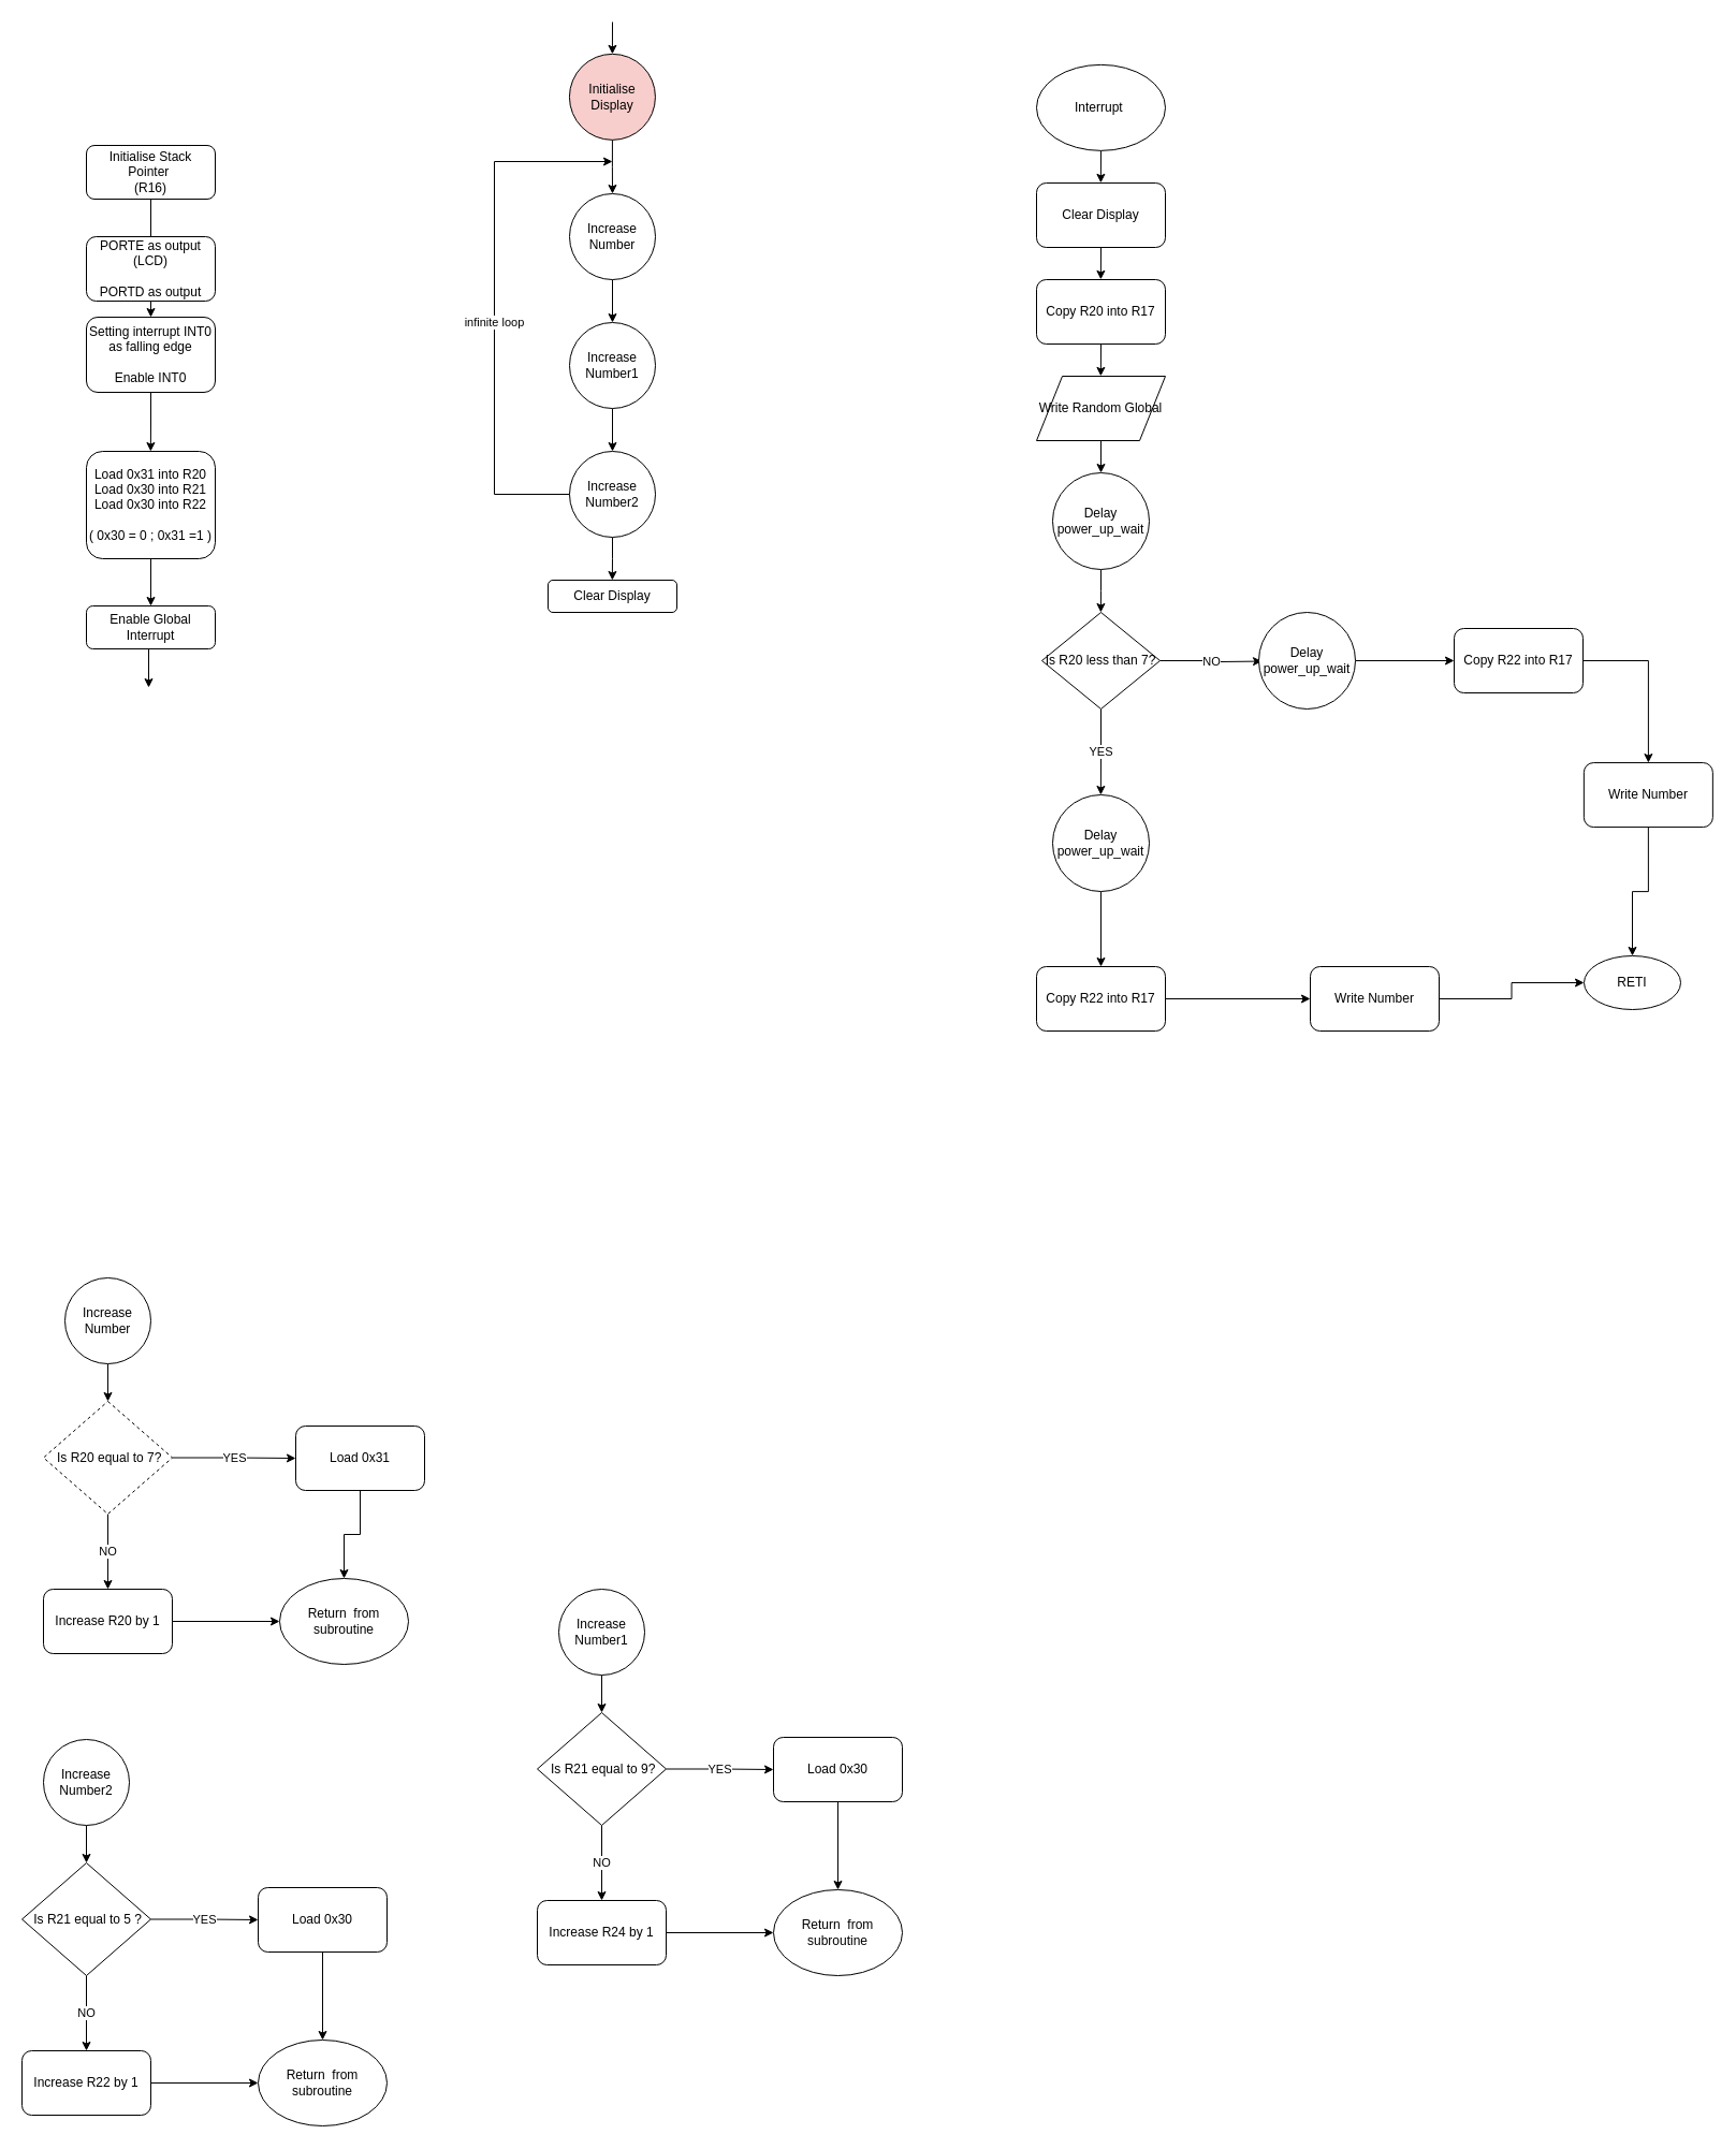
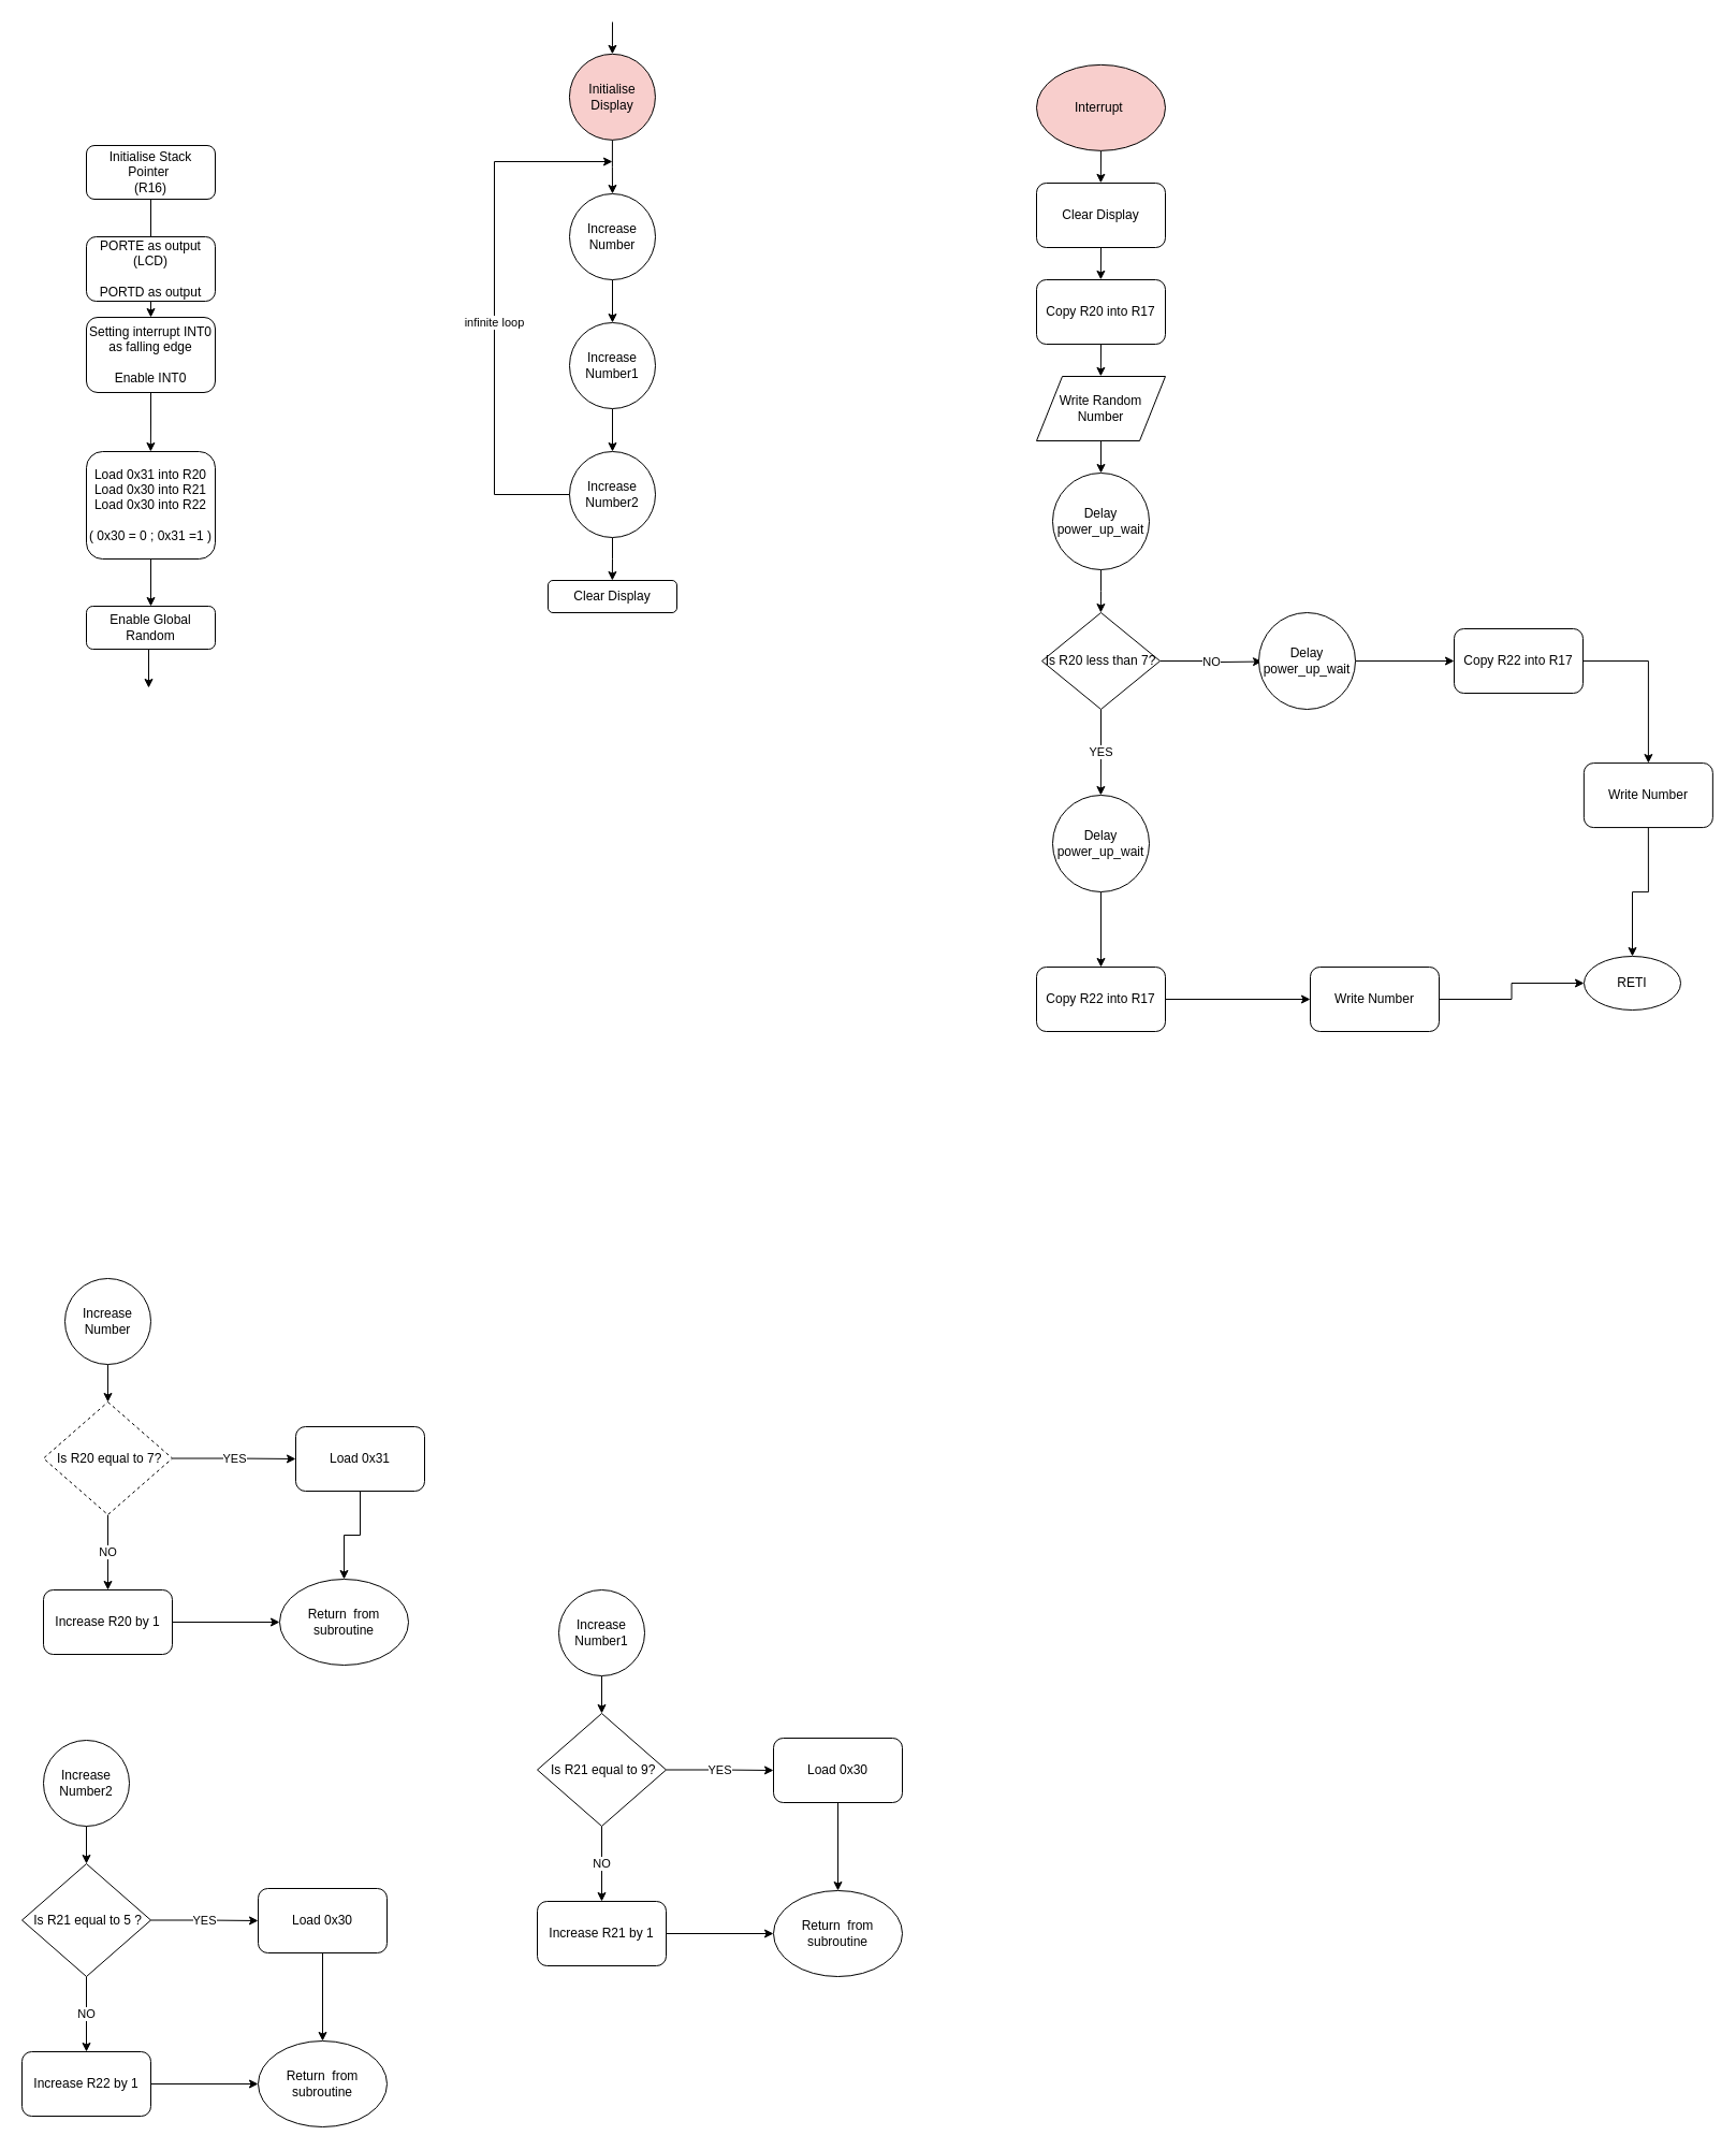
- <mxCell id="54" value="Interrupt&amp;nbsp;" style="ellipse;whiteSpace=wrap;html=1;" vertex="1" parent="1"><mxGeometry x="965" y="59.857" width="120" height="80" as="geometry" /></mxCell>
+ <mxCell id="54" value="Interrupt&amp;nbsp;" style="ellipse;whiteSpace=wrap;html=1;fillColor=#f8cecc;" vertex="1" parent="1"><mxGeometry x="965" y="59.857" width="120" height="80" as="geometry" /></mxCell>
- <mxCell id="60" value="Write Random Global" style="shape=parallelogram;perimeter=parallelogramPerimeter;whiteSpace=wrap;html=1;" vertex="1" parent="1"><mxGeometry x="965" y="350" width="120" height="60" as="geometry" /></mxCell>
+ <mxCell id="60" value="Write Random Number" style="shape=parallelogram;perimeter=parallelogramPerimeter;whiteSpace=wrap;html=1;" vertex="1" parent="1"><mxGeometry x="965" y="350" width="120" height="60" as="geometry" /></mxCell>
- <mxCell id="11" value="Enable Global Interrupt" style="rounded=1;whiteSpace=wrap;html=1;" vertex="1" parent="1"><mxGeometry x="80" y="564" width="120" height="40" as="geometry" /></mxCell>
+ <mxCell id="11" value="Enable Global Random" style="rounded=1;whiteSpace=wrap;html=1;" vertex="1" parent="1"><mxGeometry x="80" y="564" width="120" height="40" as="geometry" /></mxCell>
- <mxCell id="41" value="Increase R24 by 1" style="rounded=1;whiteSpace=wrap;html=1;" vertex="1" parent="1"><mxGeometry x="500" y="1770" width="120" height="60" as="geometry" /></mxCell>
+ <mxCell id="41" value="Increase R21 by 1" style="rounded=1;whiteSpace=wrap;html=1;" vertex="1" parent="1"><mxGeometry x="500" y="1770" width="120" height="60" as="geometry" /></mxCell>
